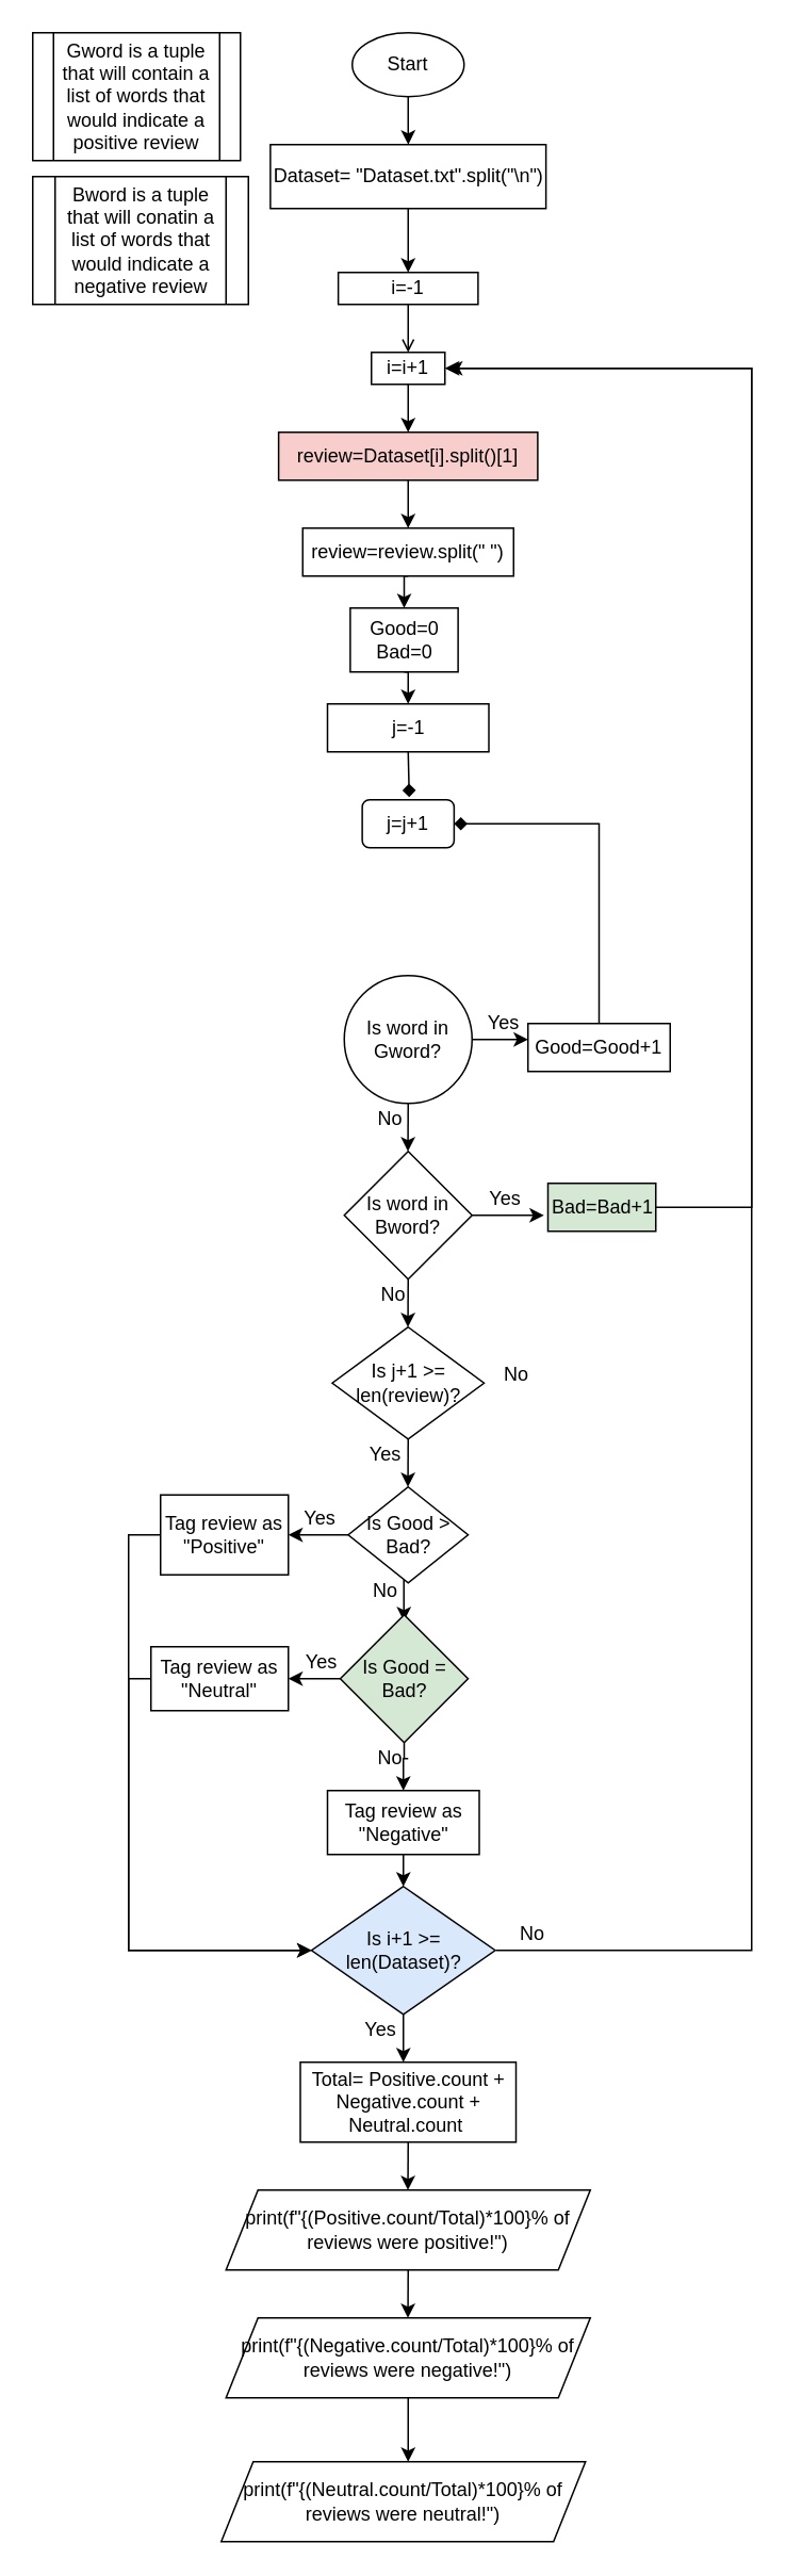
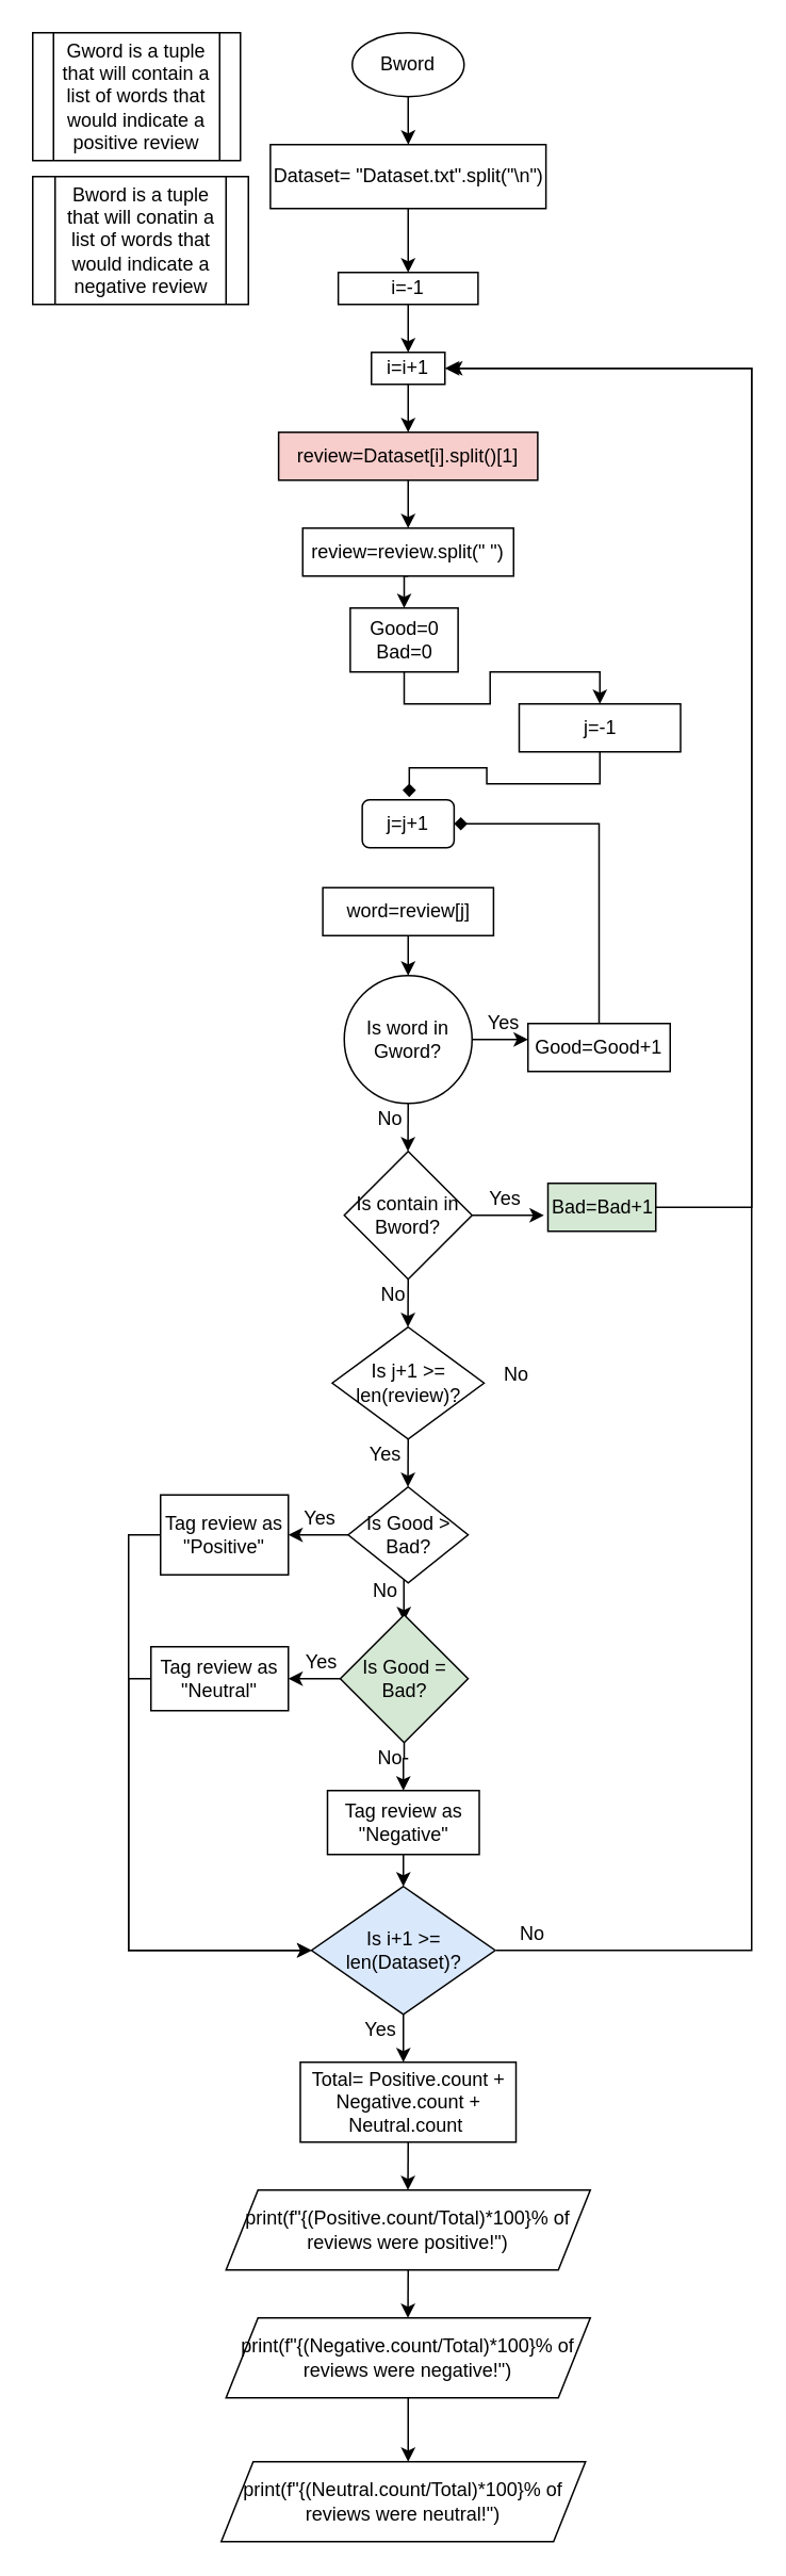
- <mxCell id="3" value="Start" style="ellipse;whiteSpace=wrap;html=1;" vertex="1" parent="1"><mxGeometry x="220" y="20" width="70" height="40" as="geometry" /></mxCell>
+ <mxCell id="3" value="Bword" style="ellipse;whiteSpace=wrap;html=1;" vertex="1" parent="1"><mxGeometry x="220" y="20" width="70" height="40" as="geometry" /></mxCell>
- <mxCell id="6" style="edgeStyle=orthogonalEdgeStyle;rounded=0;orthogonalLoop=1;jettySize=auto;html=1;exitX=0.5;exitY=1;exitDx=0;exitDy=0;entryX=0.5;entryY=0;entryDx=0;entryDy=0;endArrow=open;" edge="1" parent="1" source="7" target="17"><mxGeometry relative="1" as="geometry" /></mxCell>
+ <mxCell id="6" style="edgeStyle=orthogonalEdgeStyle;rounded=0;orthogonalLoop=1;jettySize=auto;html=1;exitX=0.5;exitY=1;exitDx=0;exitDy=0;entryX=0.5;entryY=0;entryDx=0;entryDy=0;" edge="1" parent="1" source="7" target="17"><mxGeometry relative="1" as="geometry" /></mxCell>
- <mxCell id="15" value="j=-1" style="rounded=0;whiteSpace=wrap;html=1;" vertex="1" parent="1"><mxGeometry x="204.5" y="440" width="101" height="30" as="geometry" /></mxCell>
+ <mxCell id="15" value="j=-1" style="rounded=0;whiteSpace=wrap;html=1;" vertex="1" parent="1"><mxGeometry x="324.5" y="440" width="101" height="30" as="geometry" /></mxCell>
+ <mxCell id="20" value="word=review[j]" style="rounded=0;whiteSpace=wrap;html=1;" vertex="1" parent="1"><mxGeometry x="201.57" y="555" width="106.87" height="30" as="geometry" /></mxCell>
+ <mxCell id="19" style="edgeStyle=orthogonalEdgeStyle;rounded=0;orthogonalLoop=1;jettySize=auto;html=1;exitX=0.5;exitY=1;exitDx=0;exitDy=0;entryX=0.5;entryY=0;entryDx=0;entryDy=0;" edge="1" parent="1" source="20" target="23"><mxGeometry relative="1" as="geometry" /></mxCell>
- <mxCell id="26" value="Is word in Bword?" style="rhombus;whiteSpace=wrap;html=1;" vertex="1" parent="1"><mxGeometry x="215" y="720" width="80" height="80" as="geometry" /></mxCell>
+ <mxCell id="26" value="Is contain in Bword?" style="rhombus;whiteSpace=wrap;html=1;" vertex="1" parent="1"><mxGeometry x="215" y="720" width="80" height="80" as="geometry" /></mxCell>
